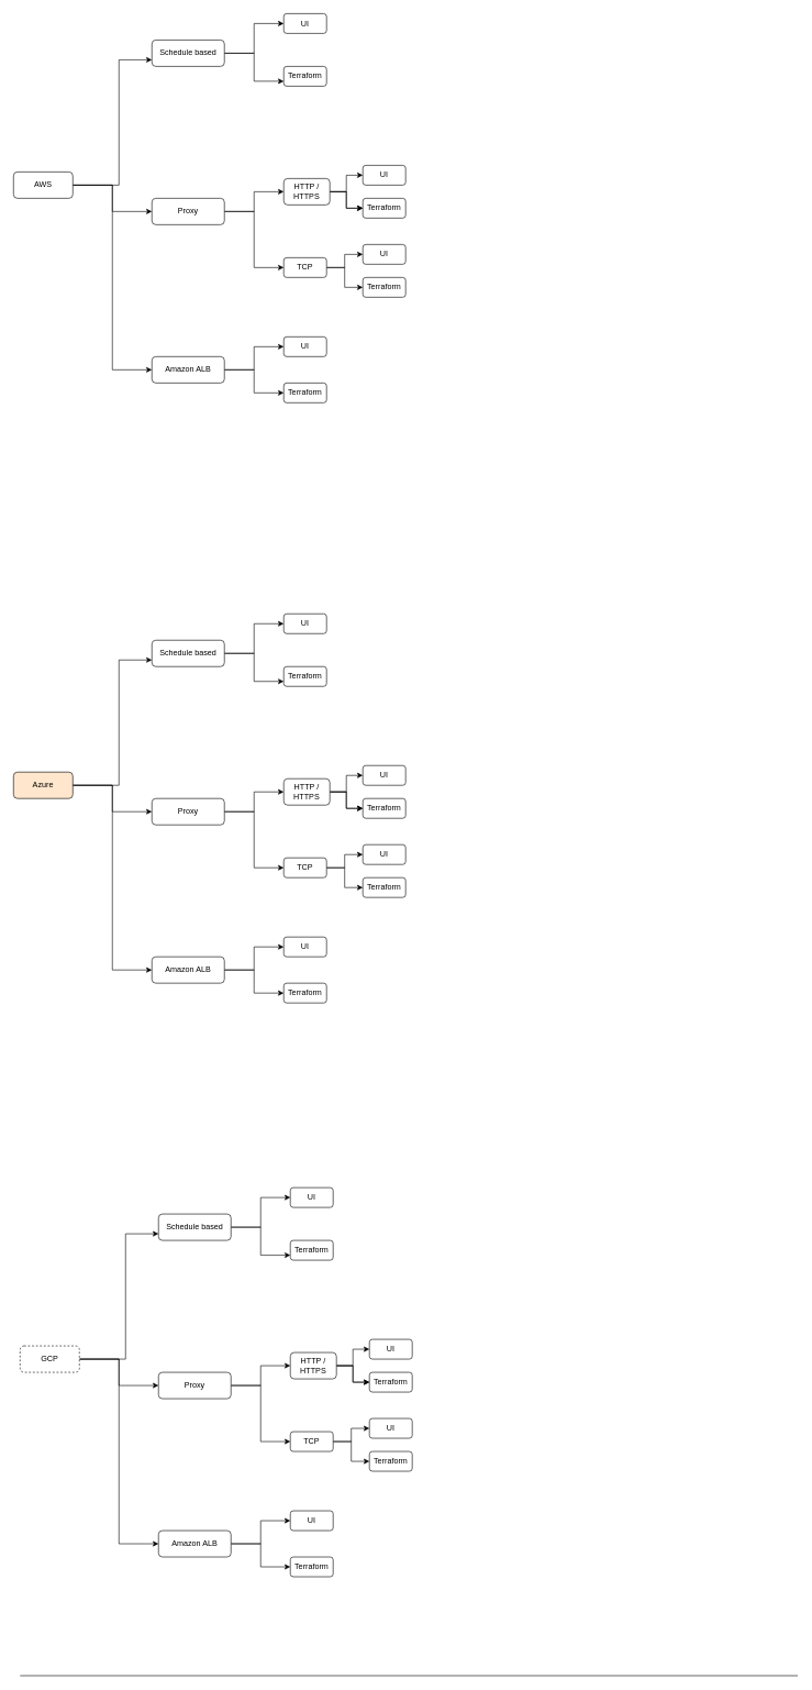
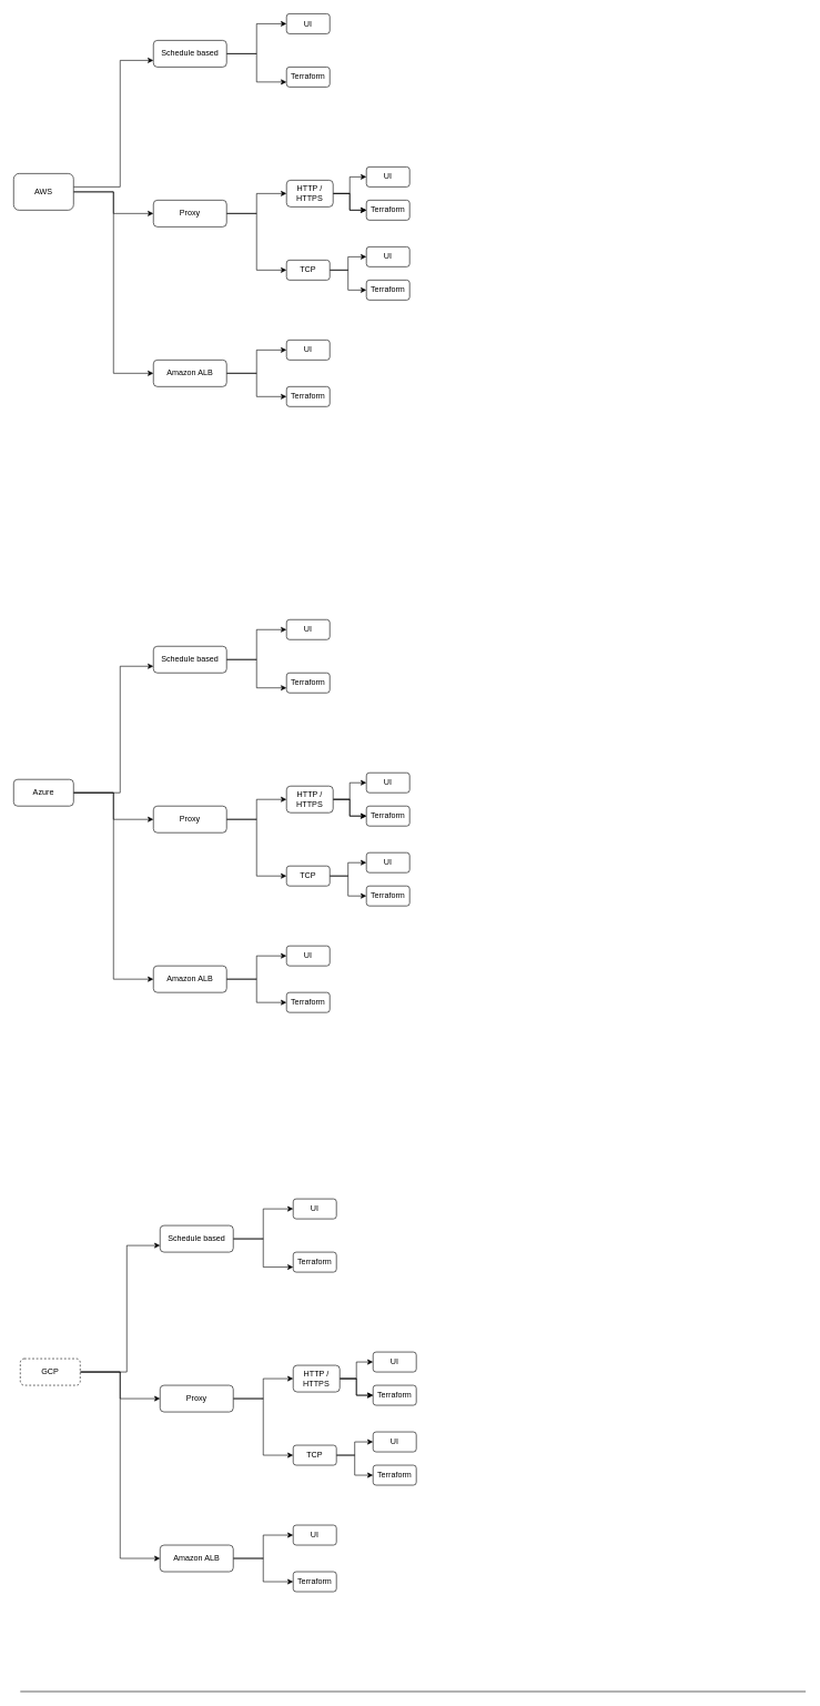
- <mxCell id="5" value="AWS" style="rounded=1;whiteSpace=wrap;html=1;" parent="1" vertex="1"><mxGeometry x="20" y="260" width="90" height="40" as="geometry" /></mxCell>
+ <mxCell id="5" value="AWS" style="rounded=1;whiteSpace=wrap;html=1;" parent="1" vertex="1"><mxGeometry x="20" y="260" width="90" height="55" as="geometry" /></mxCell>
- <mxCell id="34" value="Azure" style="rounded=1;whiteSpace=wrap;html=1;fillColor=#ffe6cc;" vertex="1" parent="1"><mxGeometry x="20" y="1170" width="90" height="40" as="geometry" /></mxCell>
+ <mxCell id="34" value="Azure" style="rounded=1;whiteSpace=wrap;html=1;" vertex="1" parent="1"><mxGeometry x="20" y="1170" width="90" height="40" as="geometry" /></mxCell>
